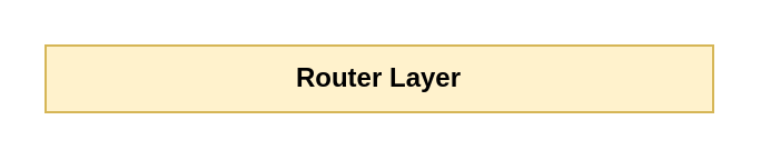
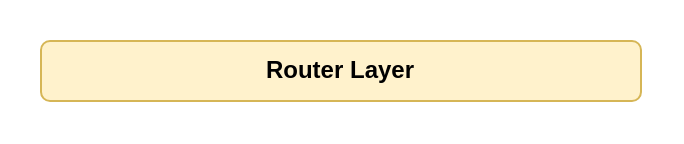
- <mxCell id="2" value="&lt;b&gt;Router Layer&lt;/b&gt;" style="whiteSpace=wrap;html=1;fillColor=#fff2cc;strokeColor=#d6b656;rounded=0;" vertex="1" parent="1"><mxGeometry x="20" y="20" width="300" height="30" as="geometry" /></mxCell>
+ <mxCell id="2" value="&lt;b&gt;Router Layer&lt;/b&gt;" style="rounded=1;whiteSpace=wrap;html=1;fillColor=#fff2cc;strokeColor=#d6b656;" vertex="1" parent="1"><mxGeometry x="20" y="20" width="300" height="30" as="geometry" /></mxCell>
